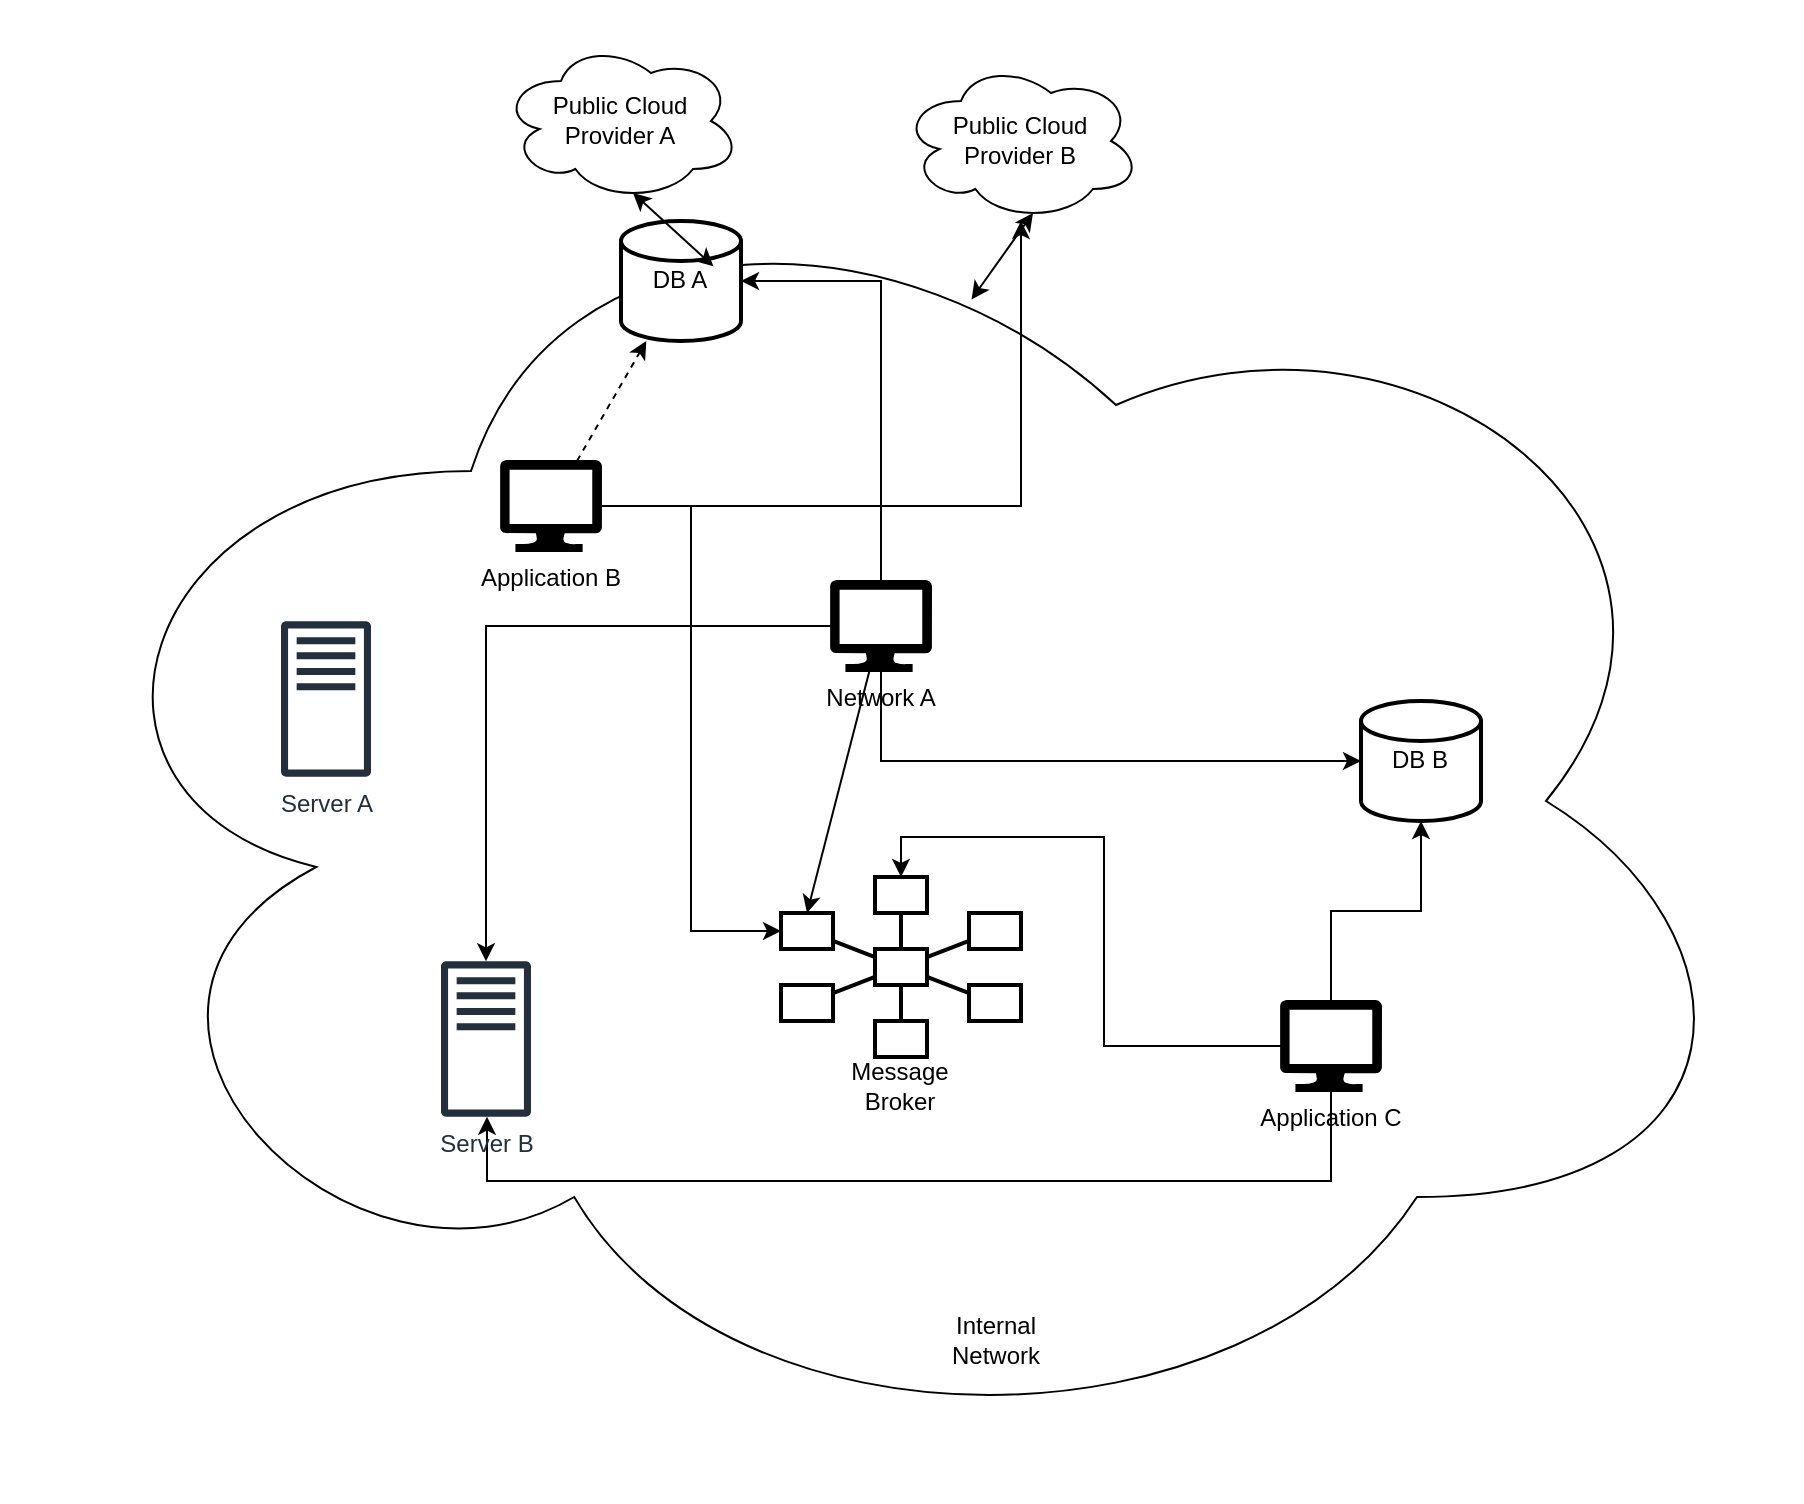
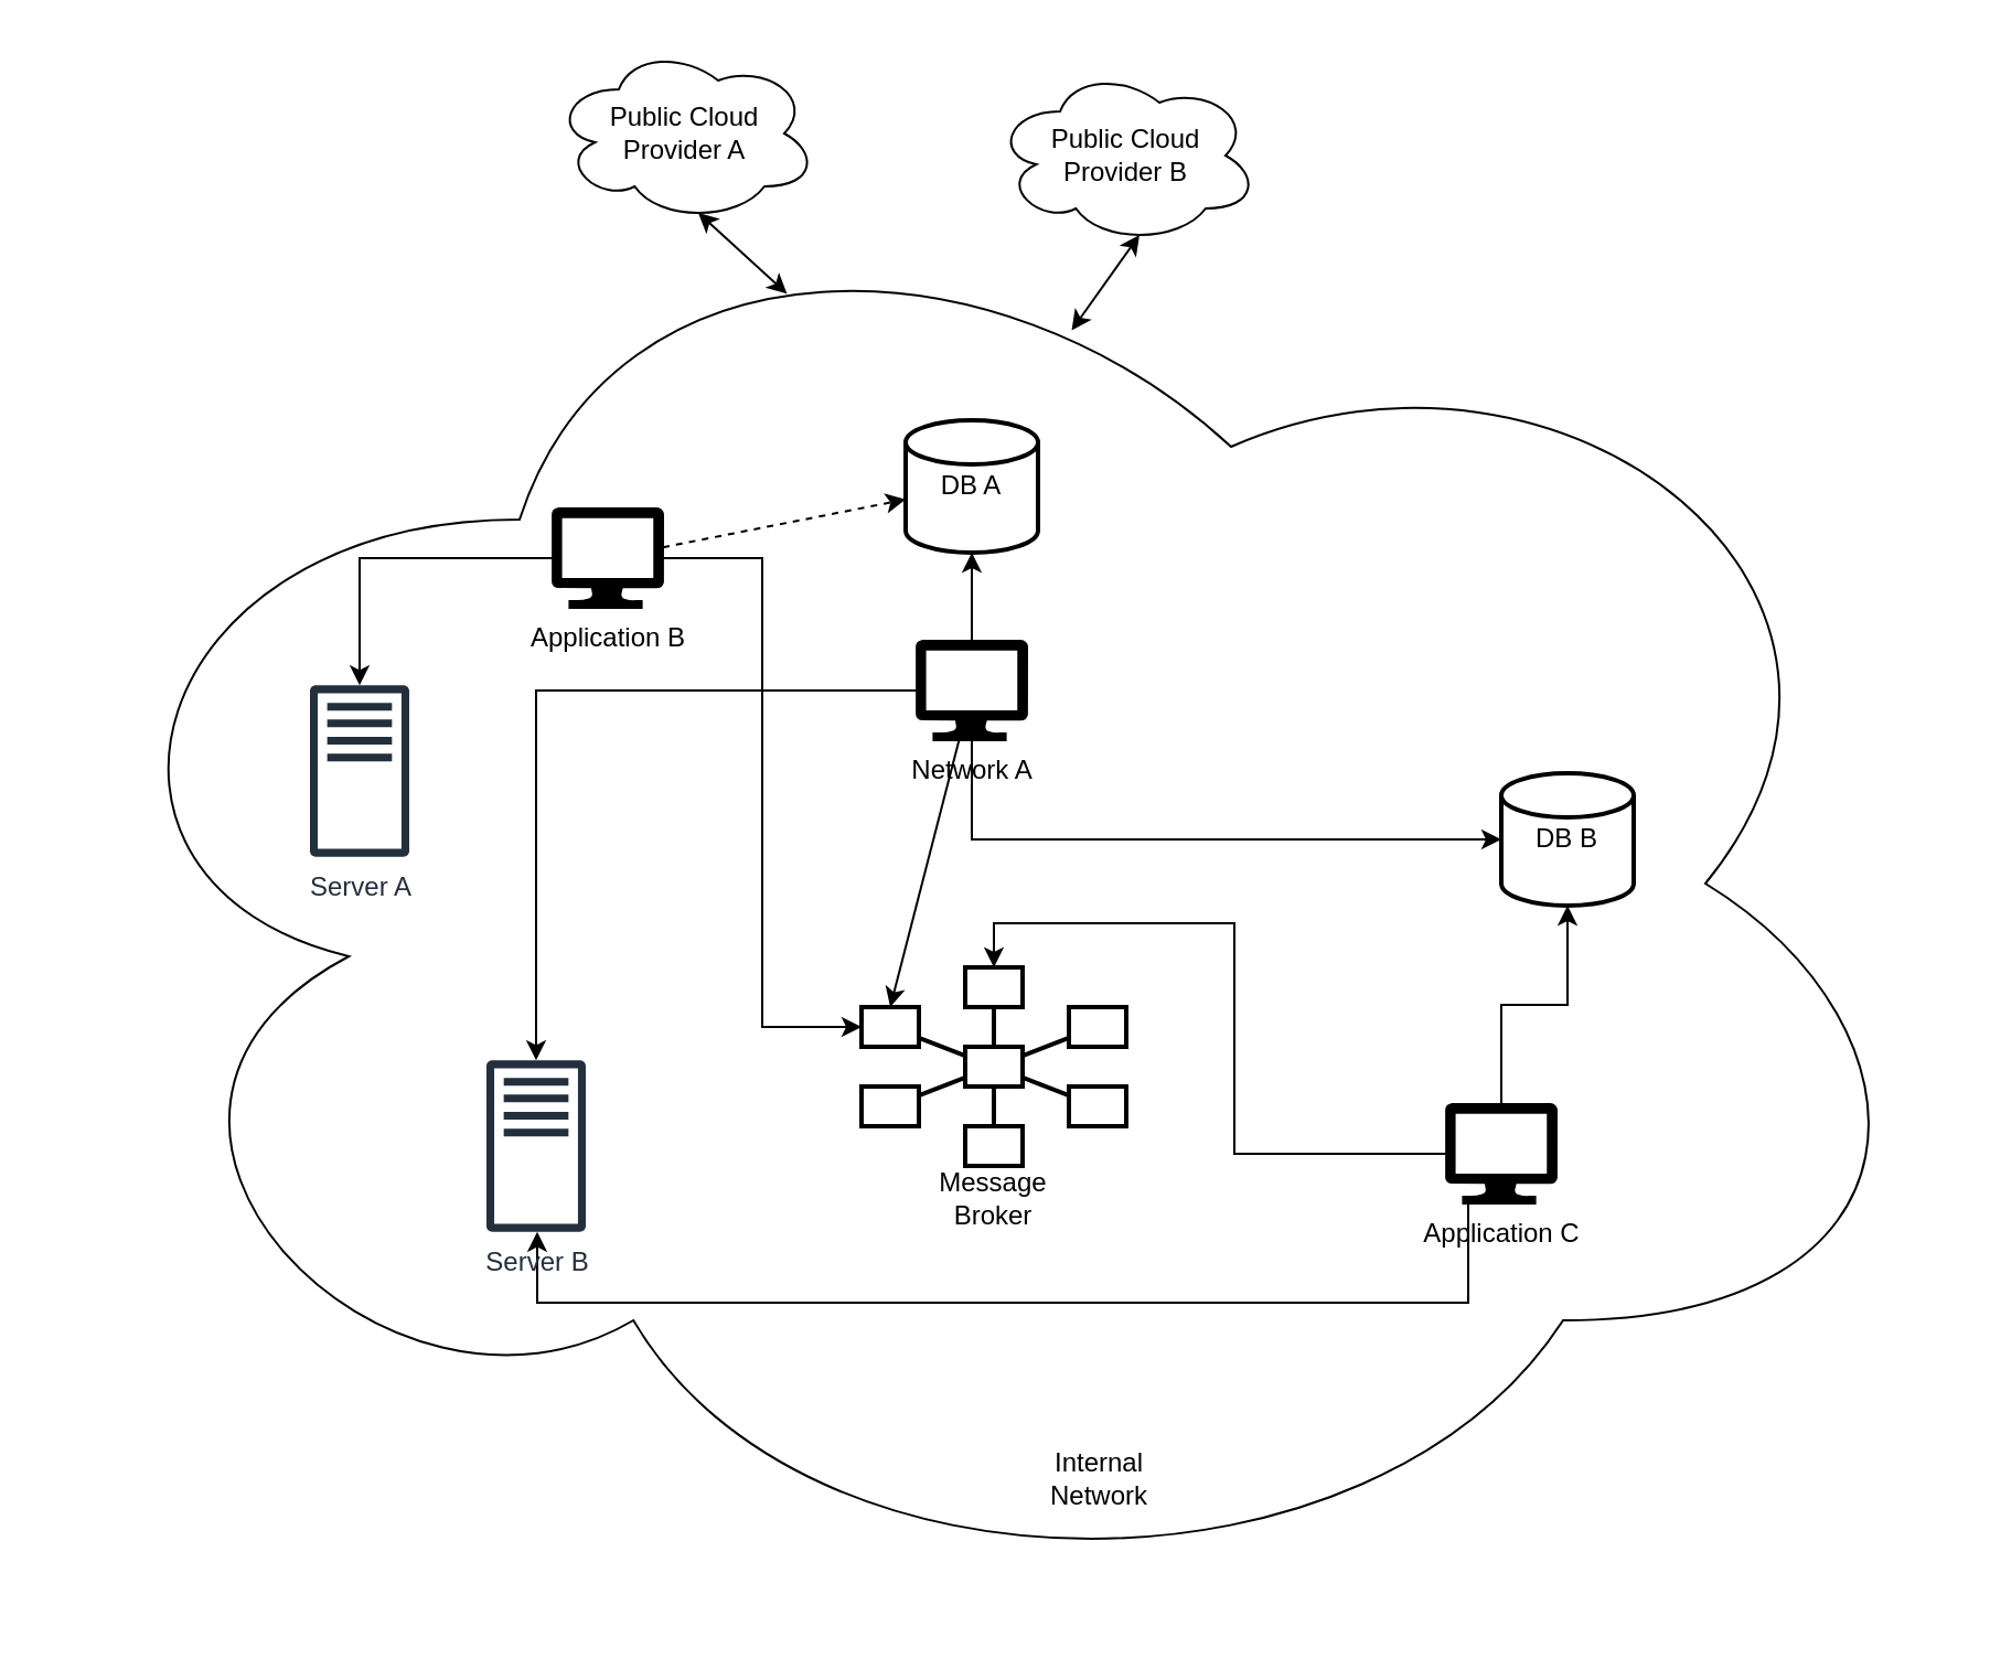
- <mxCell id="3" value="DB A" style="strokeWidth=2;html=1;shape=mxgraph.flowchart.database;whiteSpace=wrap;" vertex="1" parent="1"><mxGeometry x="310" y="110" width="60" height="60" as="geometry" /></mxCell>
+ <mxCell id="3" value="DB A" style="strokeWidth=2;html=1;shape=mxgraph.flowchart.database;whiteSpace=wrap;" vertex="1" parent="1"><mxGeometry x="410" y="190" width="60" height="60" as="geometry" /></mxCell>
- <mxCell id="27" style="edgeStyle=orthogonalEdgeStyle;rounded=0;orthogonalLoop=1;jettySize=auto;html=1;" edge="1" parent="1" source="28" target="37"><mxGeometry relative="1" as="geometry" /></mxCell>
+ <mxCell id="27" style="edgeStyle=orthogonalEdgeStyle;rounded=0;orthogonalLoop=1;jettySize=auto;html=1;" edge="1" parent="1" source="28" target="8"><mxGeometry relative="1" as="geometry" /></mxCell>
- <mxCell id="32" value="&lt;div&gt;Application C&lt;/div&gt;" style="verticalLabelPosition=bottom;html=1;verticalAlign=top;align=center;strokeColor=#000000;fillColor=#000000;shape=mxgraph.azure.computer;pointerEvents=1;" vertex="1" parent="1"><mxGeometry x="640" y="500" width="50" height="45" as="geometry" /></mxCell>
+ <mxCell id="32" value="&lt;div&gt;Application C&lt;/div&gt;" style="verticalLabelPosition=bottom;html=1;verticalAlign=top;align=center;strokeColor=#000000;fillColor=#000000;shape=mxgraph.azure.computer;pointerEvents=1;" vertex="1" parent="1"><mxGeometry x="655" y="500" width="50" height="45" as="geometry" /></mxCell>
